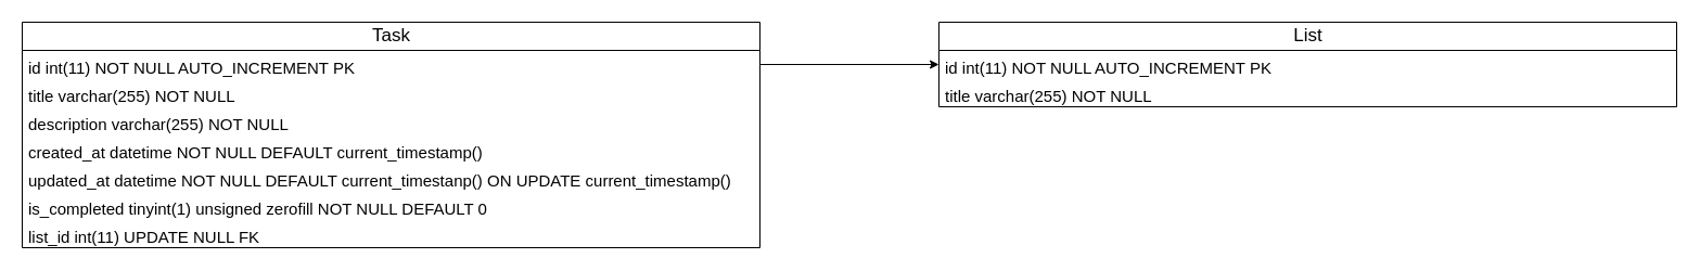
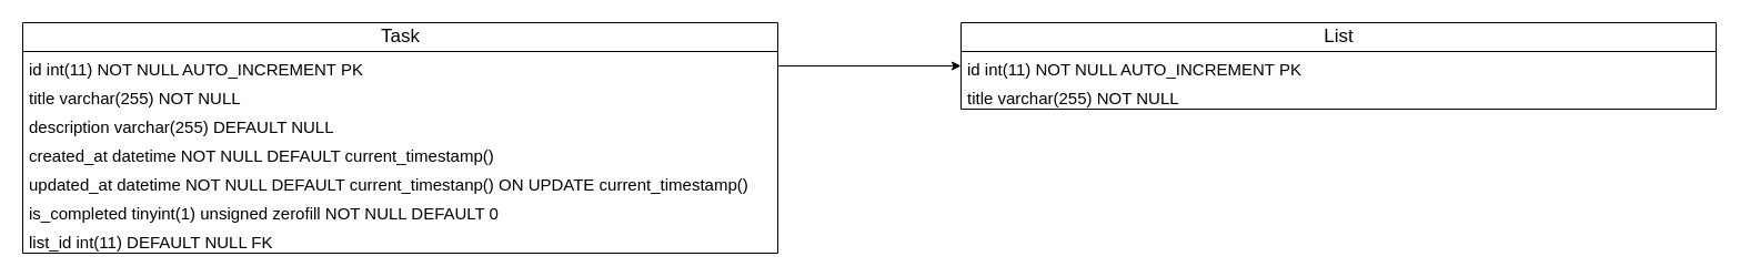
- <mxCell id="5" value="&lt;font style=&quot;font-size: 15px;&quot;&gt;description varchar(255) NOT NULL&lt;/font&gt;" style="text;strokeColor=none;fillColor=none;align=left;verticalAlign=top;spacingLeft=4;spacingRight=4;overflow=hidden;rotatable=0;points=[[0,0.5],[1,0.5]];portConstraint=eastwest;whiteSpace=wrap;html=1;fontSize=17;" parent="2" vertex="1"><mxGeometry y="78" width="680" height="26" as="geometry" /></mxCell>
+ <mxCell id="5" value="&lt;font style=&quot;font-size: 15px;&quot;&gt;description varchar(255) DEFAULT NULL&lt;/font&gt;" style="text;strokeColor=none;fillColor=none;align=left;verticalAlign=top;spacingLeft=4;spacingRight=4;overflow=hidden;rotatable=0;points=[[0,0.5],[1,0.5]];portConstraint=eastwest;whiteSpace=wrap;html=1;fontSize=17;" parent="2" vertex="1"><mxGeometry y="78" width="680" height="26" as="geometry" /></mxCell>
- <mxCell id="9" value="&lt;font style=&quot;font-size: 15px;&quot;&gt;list_id int(11) UPDATE NULL FK&lt;/font&gt;" style="text;strokeColor=none;fillColor=none;align=left;verticalAlign=top;spacingLeft=4;spacingRight=4;overflow=hidden;rotatable=0;points=[[0,0.5],[1,0.5]];portConstraint=eastwest;whiteSpace=wrap;html=1;fontSize=17;" parent="2" vertex="1"><mxGeometry y="182" width="680" height="26" as="geometry" /></mxCell>
+ <mxCell id="9" value="&lt;font style=&quot;font-size: 15px;&quot;&gt;list_id int(11) DEFAULT NULL FK&lt;/font&gt;" style="text;strokeColor=none;fillColor=none;align=left;verticalAlign=top;spacingLeft=4;spacingRight=4;overflow=hidden;rotatable=0;points=[[0,0.5],[1,0.5]];portConstraint=eastwest;whiteSpace=wrap;html=1;fontSize=17;" parent="2" vertex="1"><mxGeometry y="182" width="680" height="26" as="geometry" /></mxCell>
